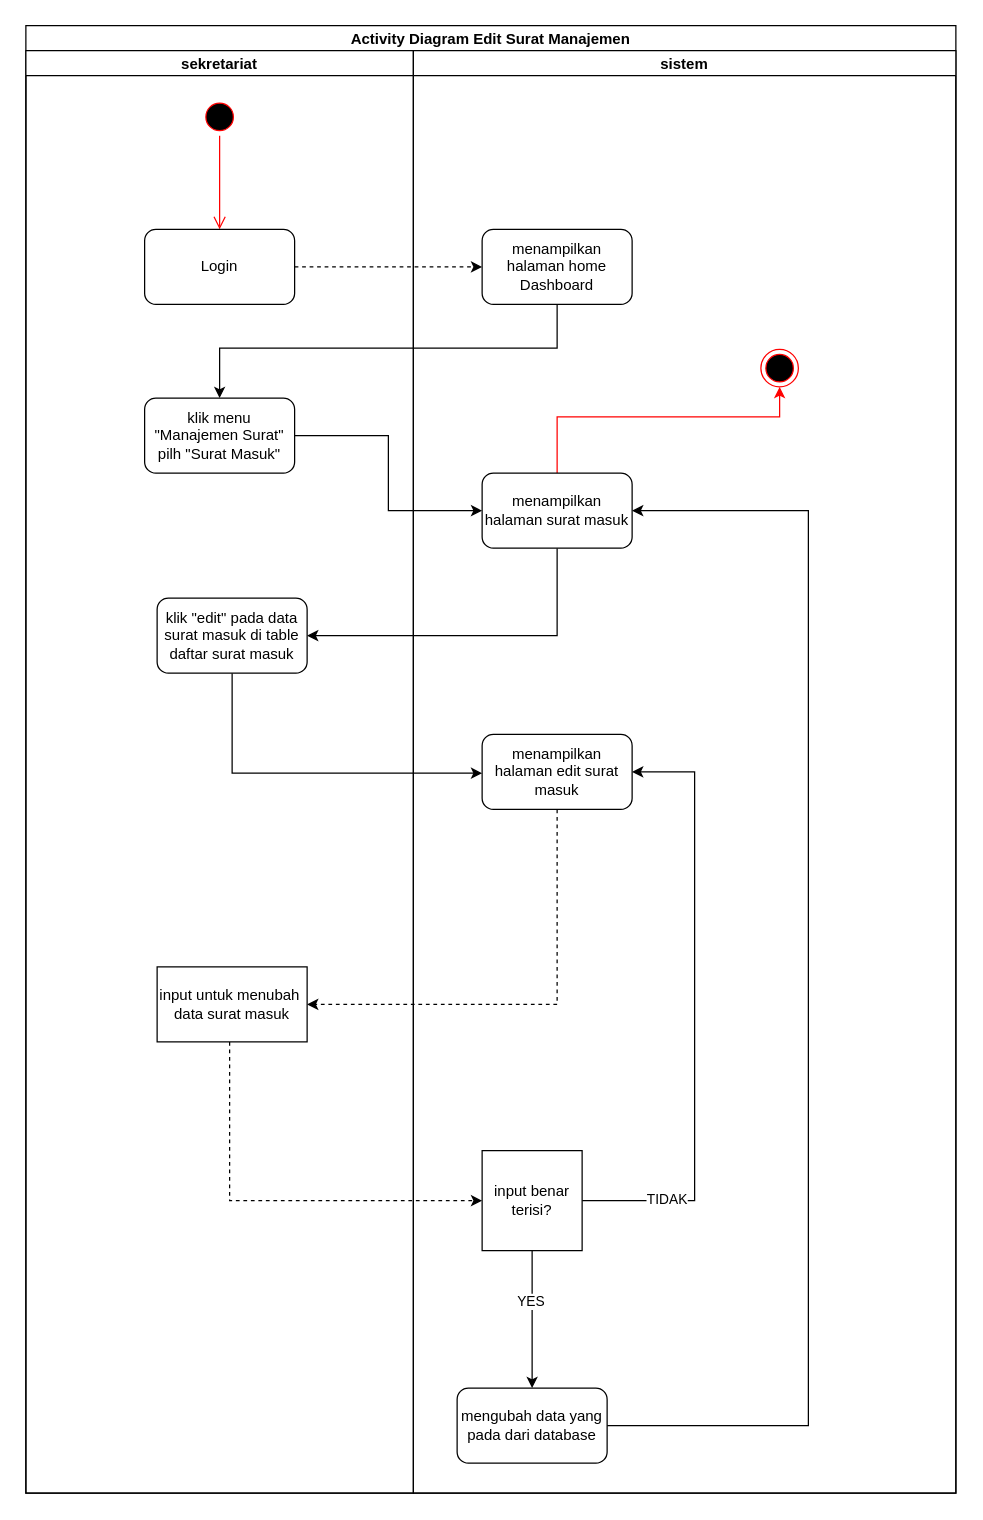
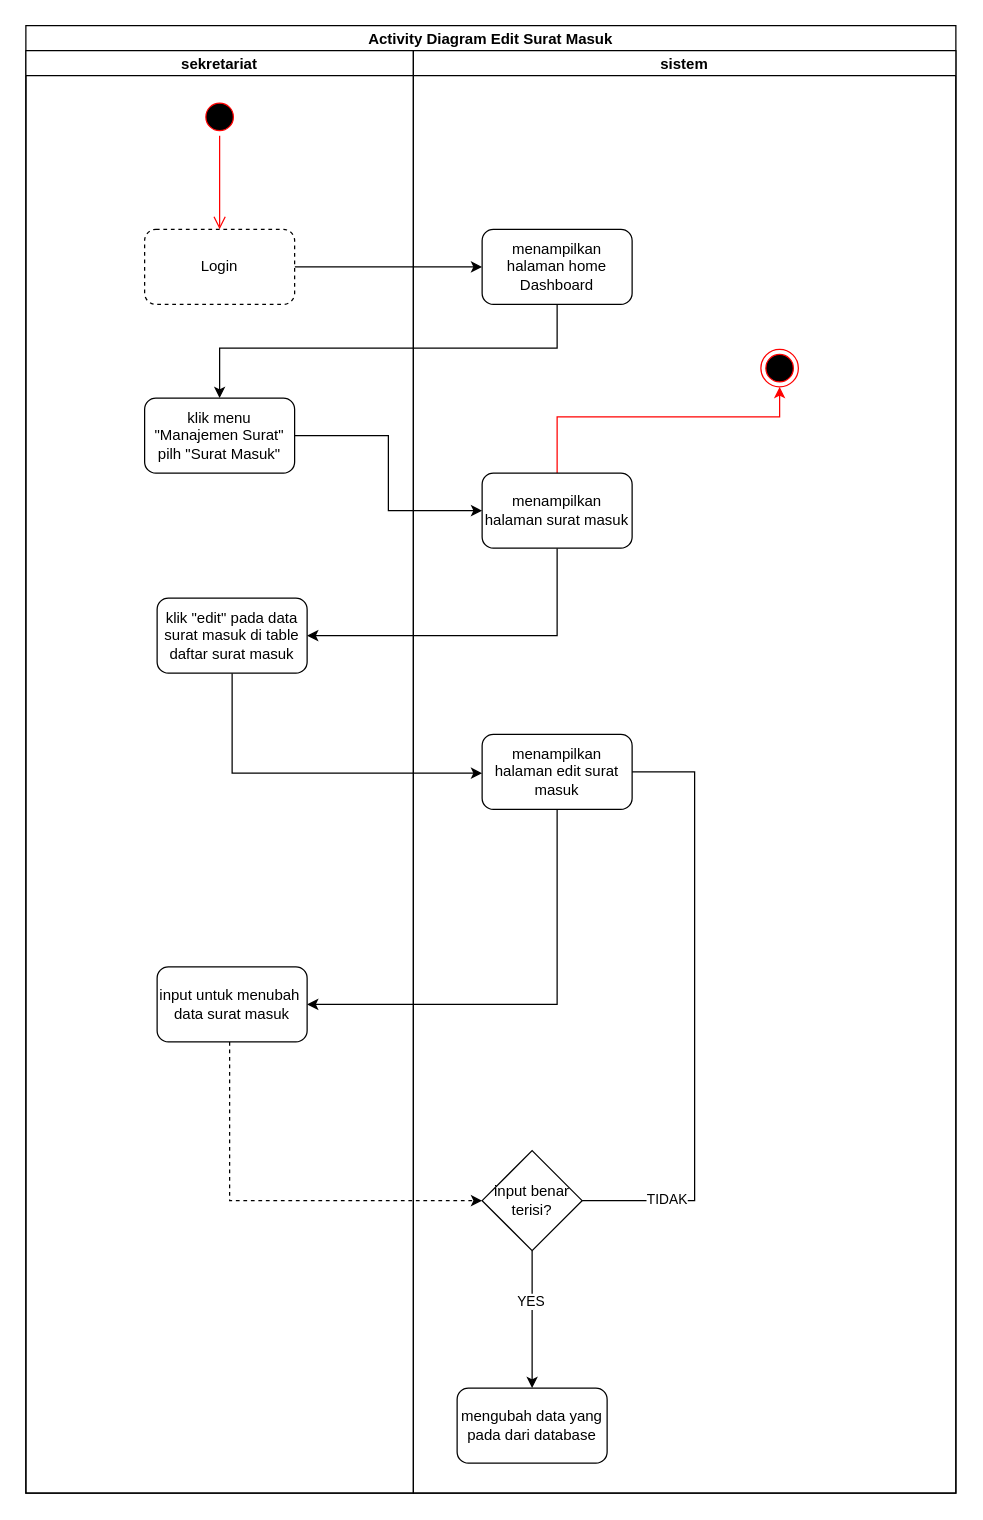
- <mxCell id="2" value="Activity Diagram Edit Surat Manajemen" style="swimlane;childLayout=stackLayout;resizeParent=1;resizeParentMax=0;startSize=20;" parent="1" vertex="1"><mxGeometry x="20" y="20" width="744" height="1174" as="geometry" /></mxCell>
+ <mxCell id="2" value="Activity Diagram Edit Surat Masuk" style="swimlane;childLayout=stackLayout;resizeParent=1;resizeParentMax=0;startSize=20;" parent="1" vertex="1"><mxGeometry x="20" y="20" width="744" height="1174" as="geometry" /></mxCell>
- <mxCell id="13" value="Login" style="rounded=1;whiteSpace=wrap;html=1;" parent="10" vertex="1"><mxGeometry x="95" y="143" width="120" height="60" as="geometry" /></mxCell>
+ <mxCell id="13" value="Login" style="rounded=1;whiteSpace=wrap;html=1;dashed=1;" parent="10" vertex="1"><mxGeometry x="95" y="143" width="120" height="60" as="geometry" /></mxCell>
- <mxCell id="3" style="edgeStyle=orthogonalEdgeStyle;rounded=0;orthogonalLoop=1;jettySize=auto;html=1;entryX=0;entryY=0.5;entryDx=0;entryDy=0;dashed=1;" parent="2" source="13" target="18" edge="1"><mxGeometry relative="1" as="geometry" /></mxCell>
+ <mxCell id="3" style="edgeStyle=orthogonalEdgeStyle;rounded=0;orthogonalLoop=1;jettySize=auto;html=1;entryX=0;entryY=0.5;entryDx=0;entryDy=0;" parent="2" source="13" target="18" edge="1"><mxGeometry relative="1" as="geometry" /></mxCell>
- <mxCell id="23" style="edgeStyle=orthogonalEdgeStyle;rounded=0;orthogonalLoop=1;jettySize=auto;html=1;entryX=1;entryY=0.5;entryDx=0;entryDy=0;strokeColor=#000000;" parent="17" source="27" target="22" edge="1"><mxGeometry relative="1" as="geometry"><Array as="points"><mxPoint x="225" y="920" /><mxPoint x="225" y="577" /></Array></mxGeometry></mxCell>
+ <mxCell id="23" style="edgeStyle=orthogonalEdgeStyle;rounded=0;orthogonalLoop=1;jettySize=auto;html=1;entryX=1;entryY=0.5;entryDx=0;entryDy=0;strokeColor=#000000;endArrow=none;" parent="17" source="27" target="22" edge="1"><mxGeometry relative="1" as="geometry"><Array as="points"><mxPoint x="225" y="920" /><mxPoint x="225" y="577" /></Array></mxGeometry></mxCell>
- <mxCell id="28" style="edgeStyle=orthogonalEdgeStyle;rounded=0;orthogonalLoop=1;jettySize=auto;html=1;strokeColor=#000000;entryX=1;entryY=0.5;entryDx=0;entryDy=0;" parent="17" source="29" target="20" edge="1"><mxGeometry relative="1" as="geometry"><mxPoint x="297" y="558" as="targetPoint" /><Array as="points"><mxPoint x="316" y="1100" /><mxPoint x="316" y="368" /></Array></mxGeometry></mxCell>
- <mxCell id="16" value="input untuk menubah&amp;nbsp; data surat masuk " style="whiteSpace=wrap;html=1;rounded=0;" parent="10" vertex="1"><mxGeometry x="105" y="733" width="120" height="60" as="geometry" /></mxCell>
+ <mxCell id="16" value="input untuk menubah&amp;nbsp; data surat masuk " style="rounded=1;whiteSpace=wrap;html=1;" parent="10" vertex="1"><mxGeometry x="105" y="733" width="120" height="60" as="geometry" /></mxCell>
- <mxCell id="8" style="edgeStyle=orthogonalEdgeStyle;rounded=0;orthogonalLoop=1;jettySize=auto;html=1;entryX=1;entryY=0.5;entryDx=0;entryDy=0;exitX=0.5;exitY=1;exitDx=0;exitDy=0;dashed=1;" parent="2" source="22" target="16" edge="1"><mxGeometry relative="1" as="geometry"><mxPoint x="425" y="638" as="sourcePoint" /><mxPoint x="425" y="758" as="targetPoint" /></mxGeometry></mxCell>
+ <mxCell id="8" style="edgeStyle=orthogonalEdgeStyle;rounded=0;orthogonalLoop=1;jettySize=auto;html=1;entryX=1;entryY=0.5;entryDx=0;entryDy=0;exitX=0.5;exitY=1;exitDx=0;exitDy=0;" parent="2" source="22" target="16" edge="1"><mxGeometry relative="1" as="geometry"><mxPoint x="425" y="638" as="sourcePoint" /><mxPoint x="425" y="758" as="targetPoint" /></mxGeometry></mxCell>
- <mxCell id="27" value="input benar terisi?" style="whiteSpace=wrap;html=1;rounded=0;" parent="17" vertex="1"><mxGeometry x="55" y="880" width="80" height="80" as="geometry" /></mxCell>
+ <mxCell id="27" value="input benar terisi?" style="rhombus;whiteSpace=wrap;html=1;" parent="17" vertex="1"><mxGeometry x="55" y="880" width="80" height="80" as="geometry" /></mxCell>
